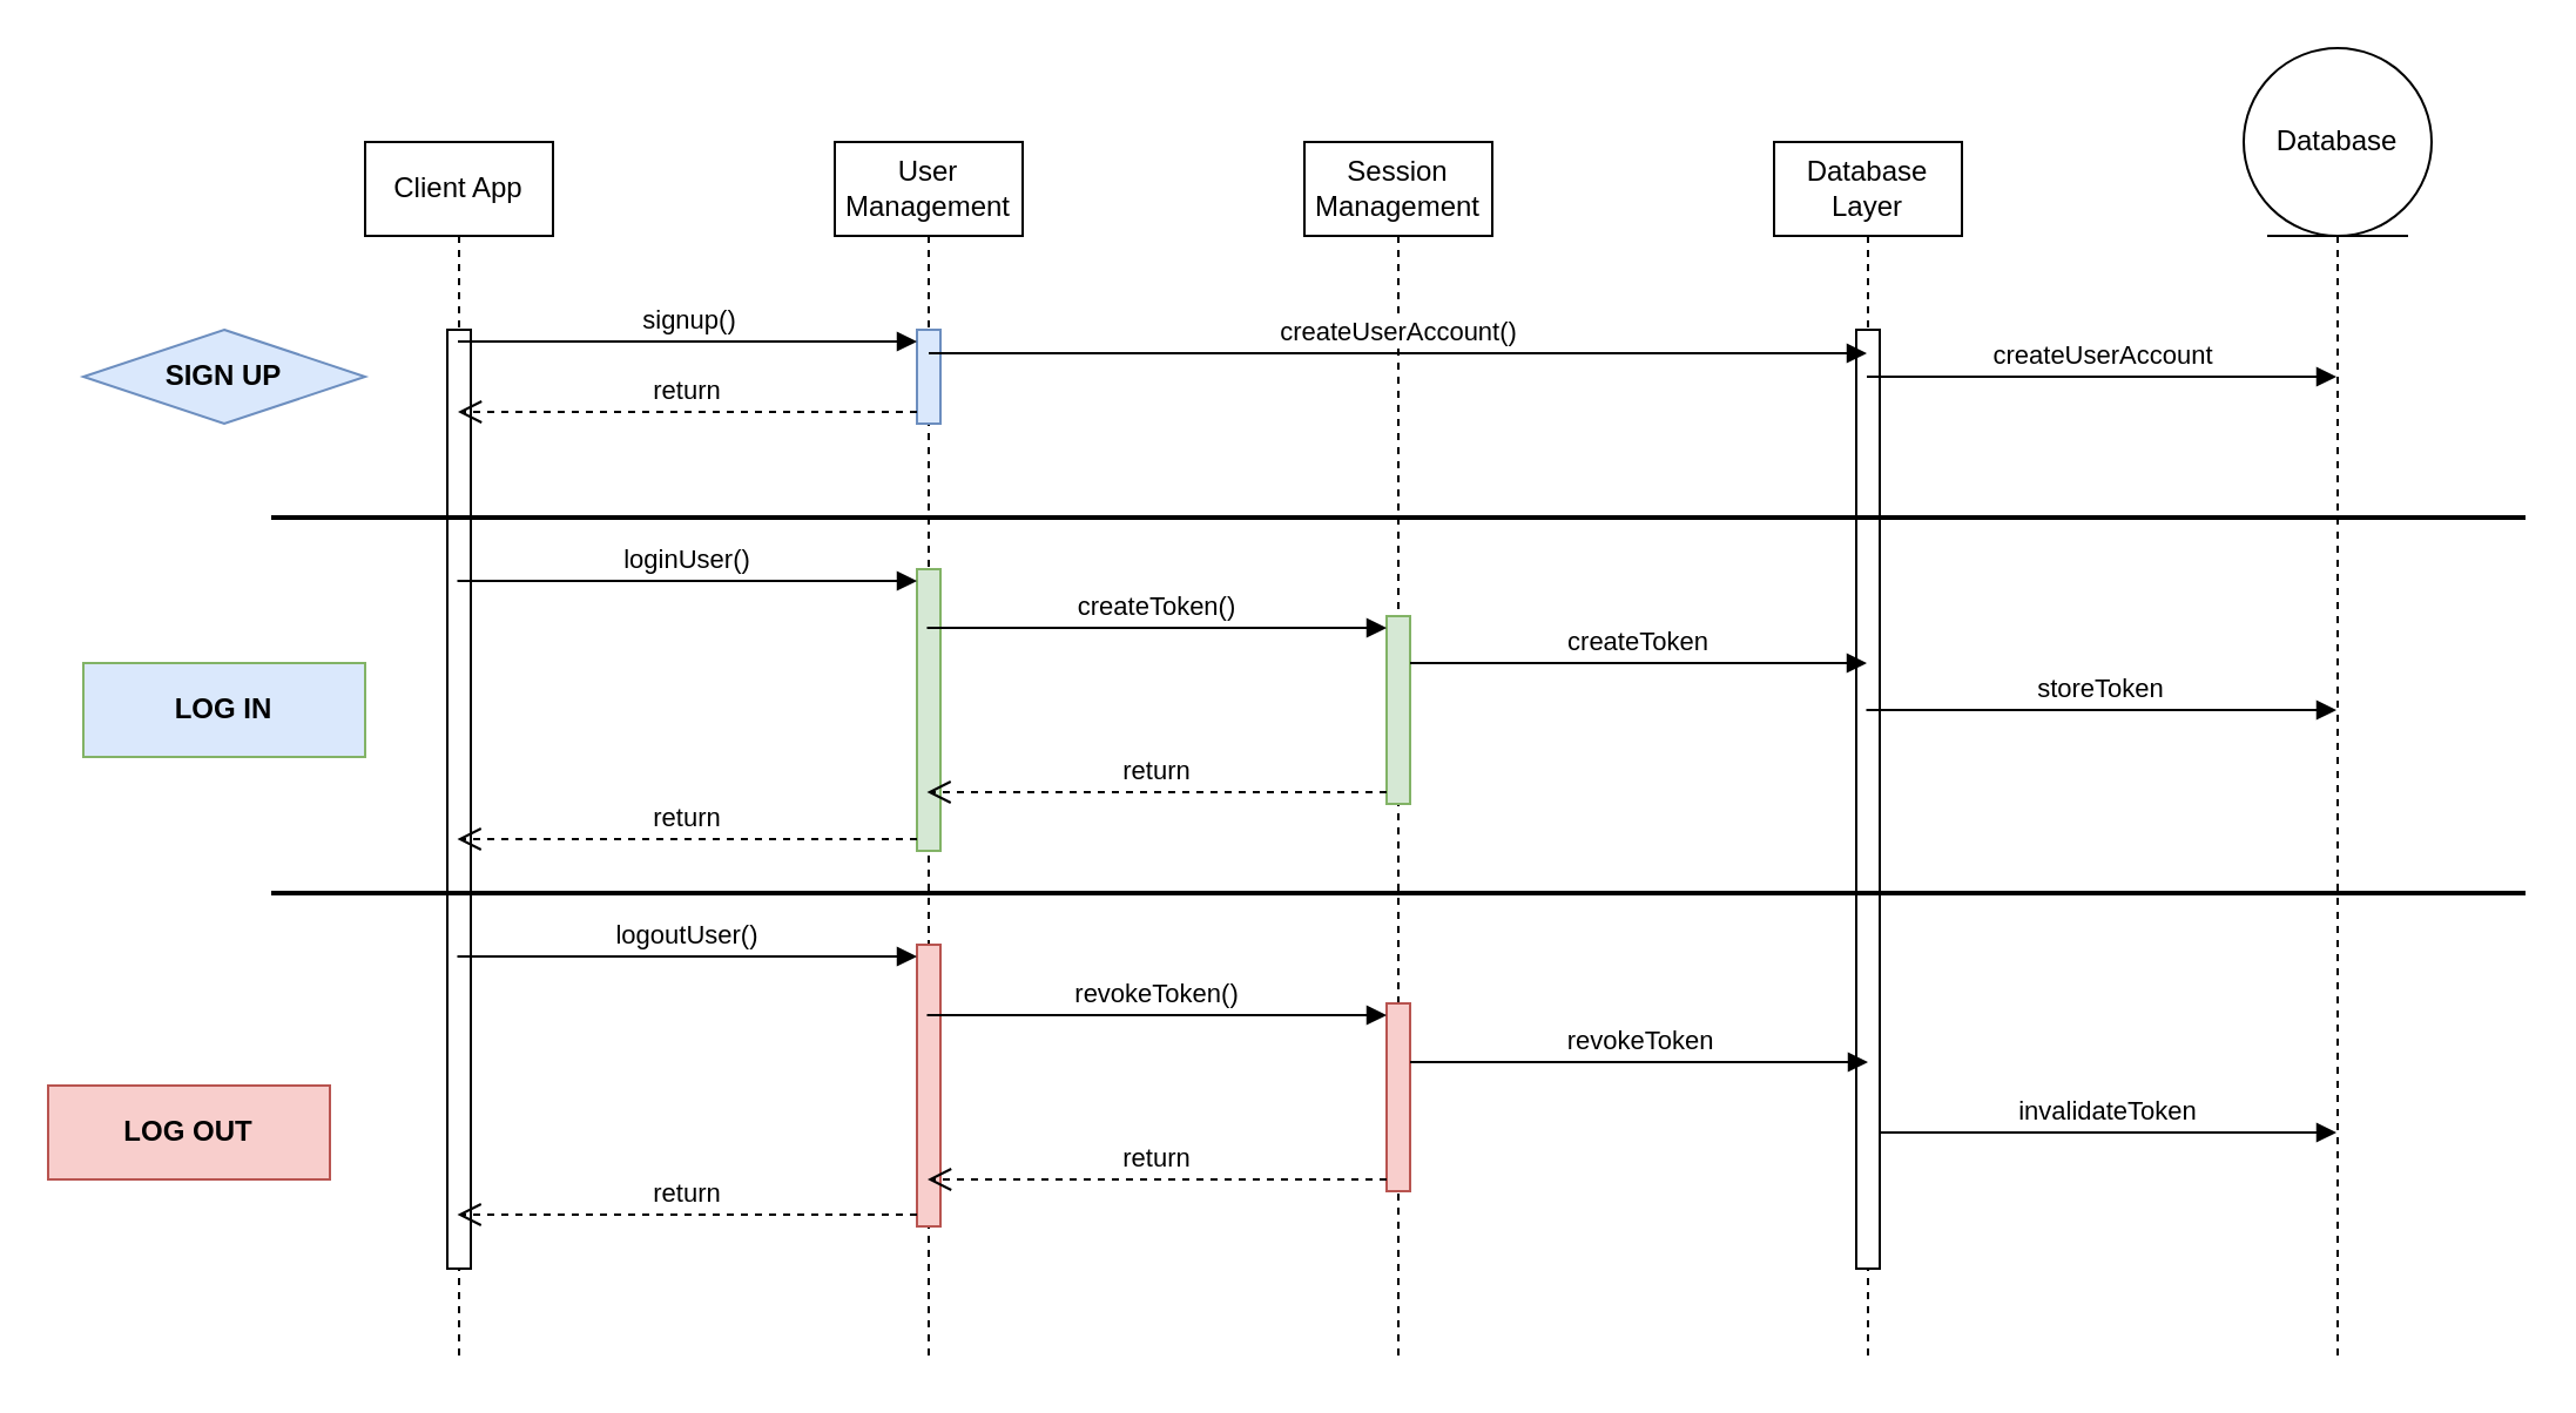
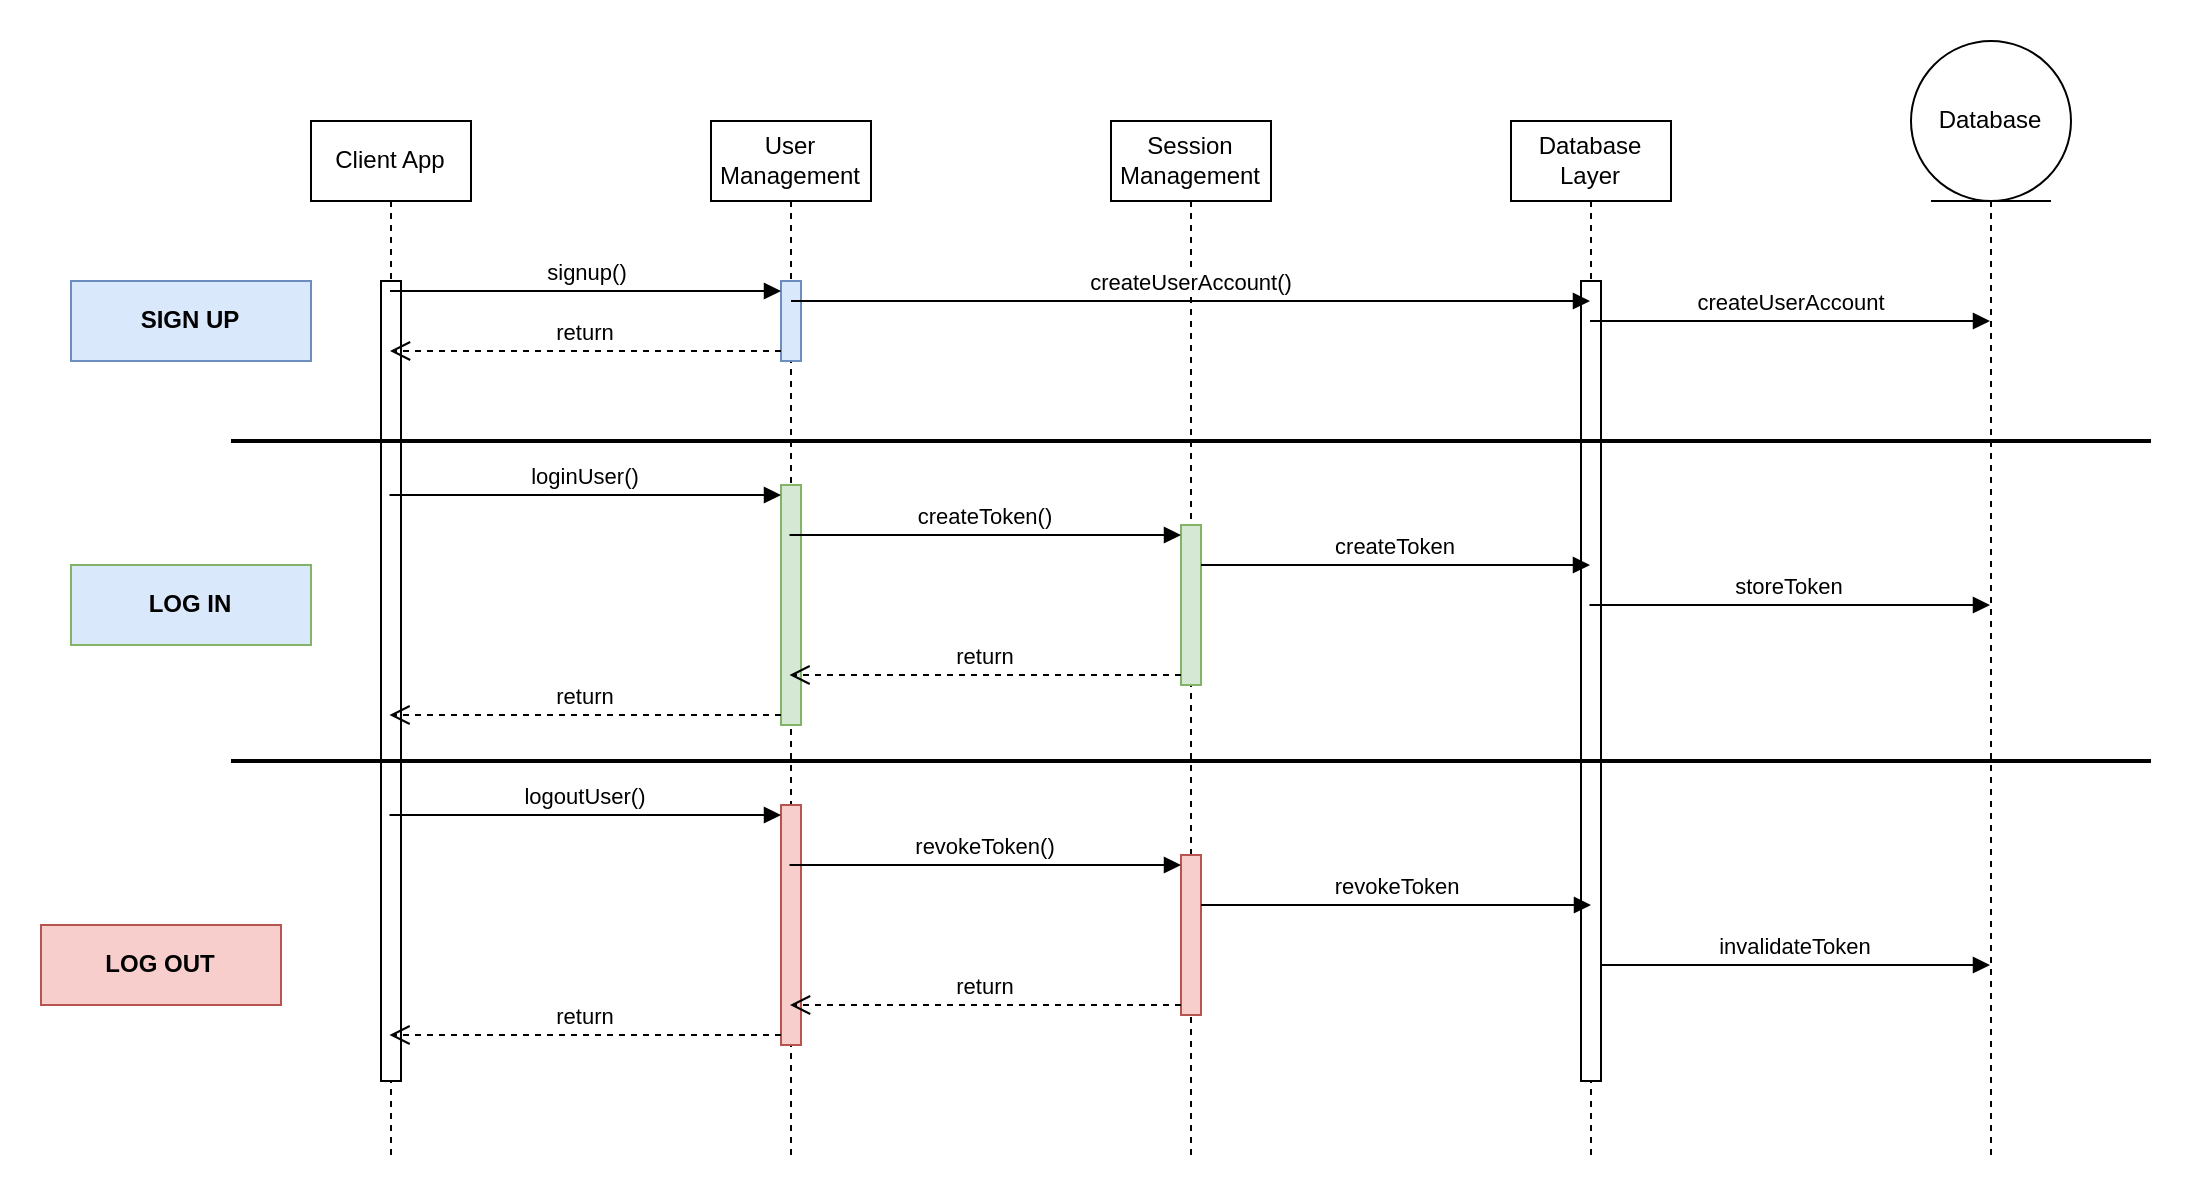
- <mxCell id="32" value="SIGN UP" style="rhombus;html=1;whiteSpace=wrap;fillColor=#dae8fc;strokeColor=#6c8ebf;fontStyle=1;" vertex="1" parent="1"><mxGeometry x="35" y="140" width="120" height="40" as="geometry" /></mxCell>
+ <mxCell id="32" value="SIGN UP" style="html=1;whiteSpace=wrap;fillColor=#dae8fc;strokeColor=#6c8ebf;fontStyle=1" vertex="1" parent="1"><mxGeometry x="35" y="140" width="120" height="40" as="geometry" /></mxCell>
